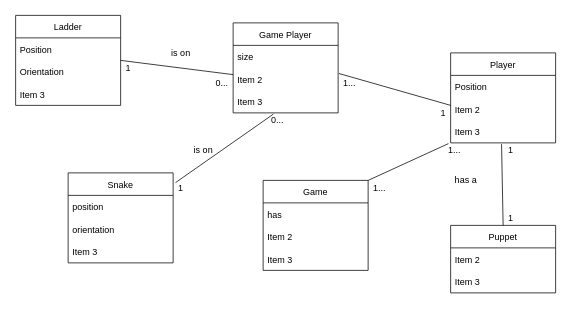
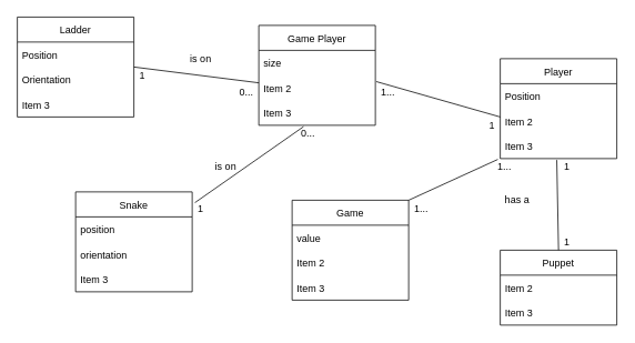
- <mxCell id="19" value="has" style="text;strokeColor=none;fillColor=none;align=left;verticalAlign=middle;spacingLeft=4;spacingRight=4;overflow=hidden;points=[[0,0.5],[1,0.5]];portConstraint=eastwest;rotatable=0;" vertex="1" parent="18"><mxGeometry y="30" width="140" height="30" as="geometry" /></mxCell>
+ <mxCell id="19" value="value" style="text;strokeColor=none;fillColor=none;align=left;verticalAlign=middle;spacingLeft=4;spacingRight=4;overflow=hidden;points=[[0,0.5],[1,0.5]];portConstraint=eastwest;rotatable=0;" vertex="1" parent="18"><mxGeometry y="30" width="140" height="30" as="geometry" /></mxCell>
